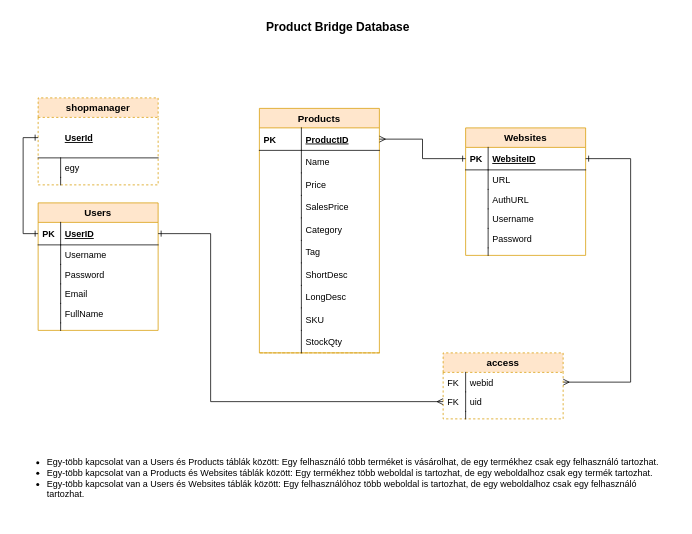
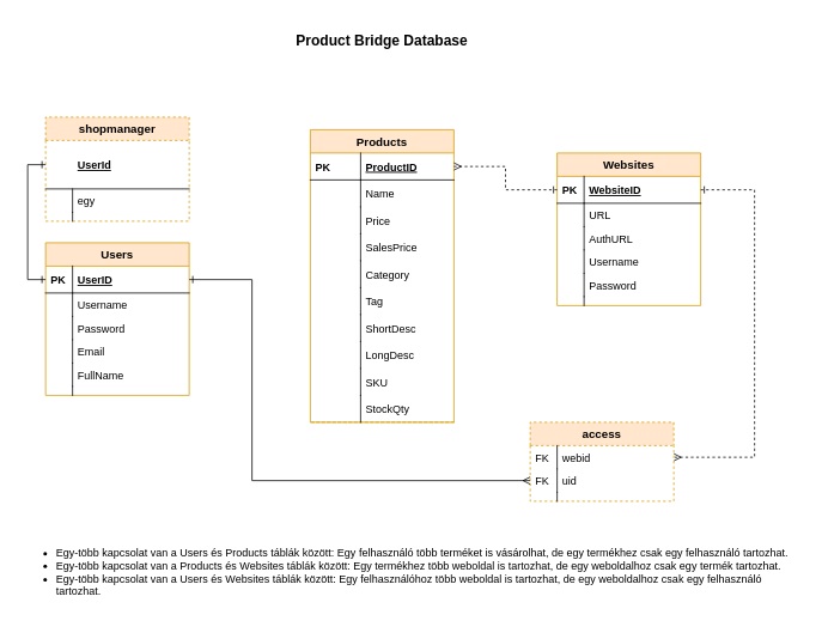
- <mxCell id="49" value="&lt;b style=&quot;font-size: 16px;&quot;&gt;Product Bridge Database&lt;br&gt;&lt;/b&gt;" style="text;html=1;align=center;verticalAlign=middle;whiteSpace=wrap;rounded=0;" parent="1" vertex="1"><mxGeometry x="305" y="20" width="290" height="30" as="geometry" /></mxCell>
+ <mxCell id="49" value="&lt;b style=&quot;font-size: 16px;&quot;&gt;Product Bridge Database&lt;br&gt;&lt;/b&gt;" style="text;html=1;align=center;verticalAlign=middle;whiteSpace=wrap;rounded=0;" parent="1" vertex="1"><mxGeometry x="280" y="30" width="290" height="30" as="geometry" /></mxCell>
- <mxCell id="59" style="edgeStyle=orthogonalEdgeStyle;rounded=0;orthogonalLoop=1;jettySize=auto;html=1;exitX=0;exitY=0.5;exitDx=0;exitDy=0;entryX=1;entryY=0.5;entryDx=0;entryDy=0;startArrow=ERone;startFill=0;endArrow=ERmany;endFill=0;" parent="1" source="16" target="29" edge="1"><mxGeometry relative="1" as="geometry" /></mxCell>
+ <mxCell id="59" style="edgeStyle=orthogonalEdgeStyle;rounded=0;orthogonalLoop=1;jettySize=auto;html=1;exitX=0;exitY=0.5;exitDx=0;exitDy=0;entryX=1;entryY=0.5;entryDx=0;entryDy=0;startArrow=ERone;startFill=0;endArrow=ERmany;endFill=0;dashed=1;" parent="1" source="16" target="29" edge="1"><mxGeometry relative="1" as="geometry" /></mxCell>
- <mxCell id="51" value="" style="endArrow=ERmany;html=1;rounded=0;exitX=1;exitY=0.5;exitDx=0;exitDy=0;entryX=1;entryY=0.5;entryDx=0;entryDy=0;elbow=vertical;startArrow=ERone;startFill=0;endFill=0;edgeStyle=orthogonalEdgeStyle;" parent="1" source="16" target="61" edge="1"><mxGeometry width="50" height="50" relative="1" as="geometry"><mxPoint x="480" y="100" as="sourcePoint" /><mxPoint x="430" y="150" as="targetPoint" /><Array as="points"><mxPoint x="840" y="211" /><mxPoint x="840" y="509" /></Array></mxGeometry></mxCell>
+ <mxCell id="51" value="" style="endArrow=ERmany;html=1;rounded=0;exitX=1;exitY=0.5;exitDx=0;exitDy=0;entryX=1;entryY=0.5;entryDx=0;entryDy=0;elbow=vertical;startArrow=ERone;startFill=0;endFill=0;edgeStyle=orthogonalEdgeStyle;dashed=1;" parent="1" source="16" target="61" edge="1"><mxGeometry width="50" height="50" relative="1" as="geometry"><mxPoint x="480" y="100" as="sourcePoint" /><mxPoint x="430" y="150" as="targetPoint" /><Array as="points"><mxPoint x="840" y="211" /><mxPoint x="840" y="509" /></Array></mxGeometry></mxCell>
